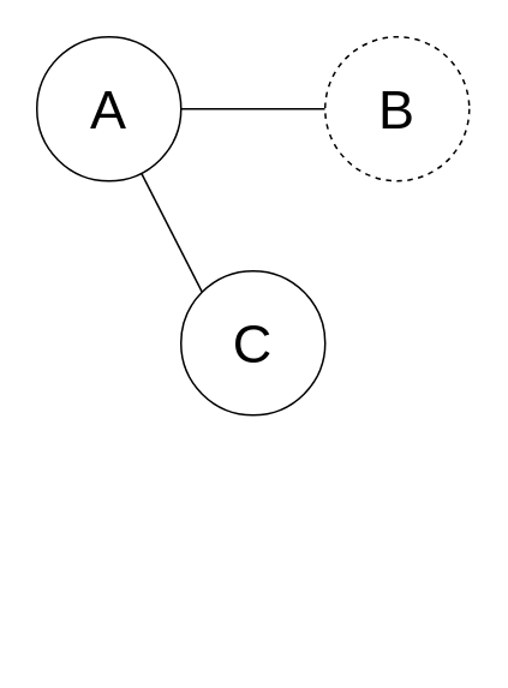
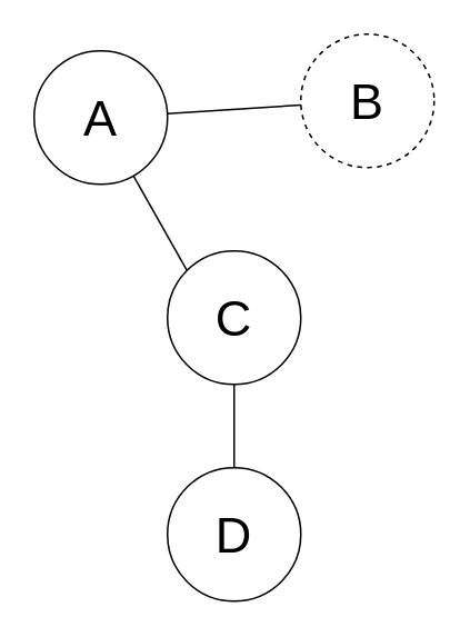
- <mxCell id="4" value="&lt;font style=&quot;font-size: 30px&quot;&gt;A&lt;/font&gt;" style="ellipse;whiteSpace=wrap;html=1;aspect=fixed;" parent="1" vertex="1"><mxGeometry x="20" y="20" width="80" height="80" as="geometry" /></mxCell>
+ <mxCell id="4" value="&lt;font style=&quot;font-size: 30px&quot;&gt;A&lt;/font&gt;" style="ellipse;whiteSpace=wrap;html=1;aspect=fixed;" parent="1" vertex="1"><mxGeometry x="20" y="30" width="80" height="80" as="geometry" /></mxCell>
+ <mxCell id="6" style="edgeStyle=none;rounded=0;orthogonalLoop=1;jettySize=auto;html=1;exitX=0.5;exitY=1;exitDx=0;exitDy=0;fontSize=30;endArrow=none;endFill=0;" parent="1" source="7" target="8" edge="1"><mxGeometry relative="1" as="geometry" /></mxCell>
+ <mxCell id="8" value="&lt;font style=&quot;font-size: 30px&quot;&gt;D&lt;/font&gt;" style="ellipse;whiteSpace=wrap;html=1;aspect=fixed;" parent="1" vertex="1"><mxGeometry x="100" y="280" width="80" height="80" as="geometry" /></mxCell>
